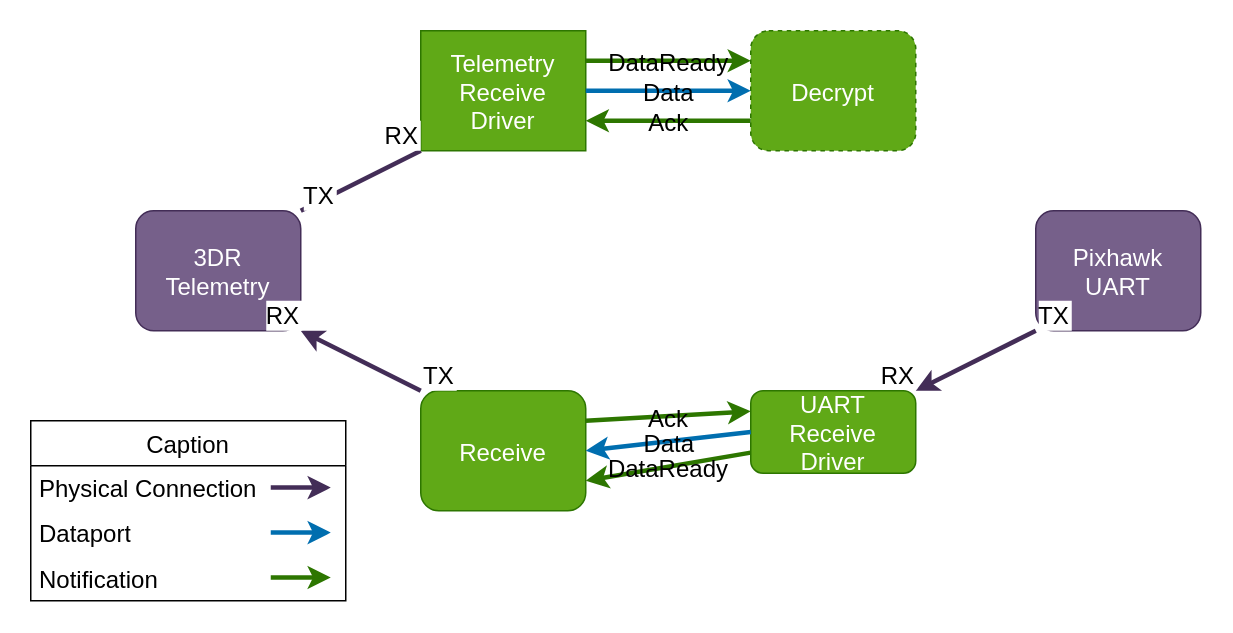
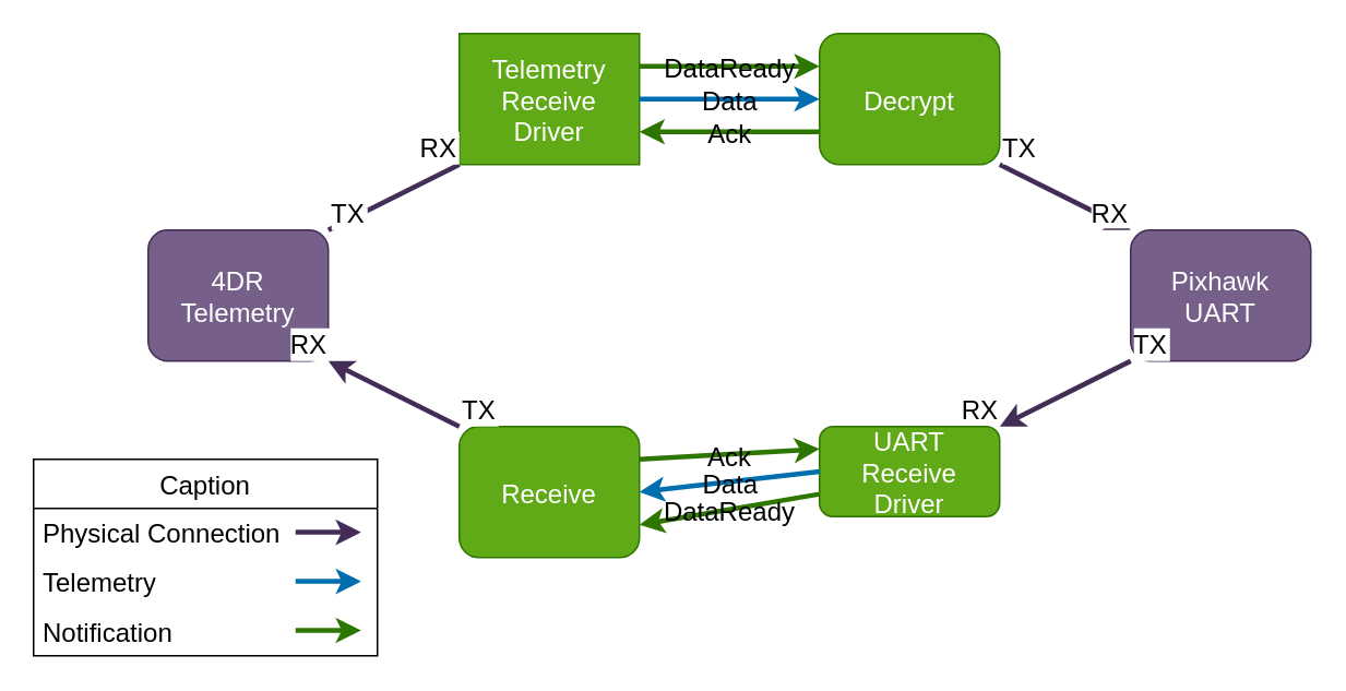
- <mxCell id="4" value="Decrypt" style="rounded=1;fillColor=#60a917;fontColor=#ffffff;strokeColor=#2D7600;fontSize=16;dashed=1;" parent="1" vertex="1"><mxGeometry x="500" y="20" width="110" height="80" as="geometry" /></mxCell>
+ <mxCell id="4" value="Decrypt" style="rounded=1;fillColor=#60a917;fontColor=#ffffff;strokeColor=#2D7600;fontSize=16;" parent="1" vertex="1"><mxGeometry x="500" y="20" width="110" height="80" as="geometry" /></mxCell>
+ <mxCell id="21" value="" style="endArrow=classic;html=1;exitX=1;exitY=1;exitDx=0;exitDy=0;entryX=0;entryY=0;entryDx=0;entryDy=0;strokeWidth=3;fillColor=#76608a;strokeColor=#432D57;" parent="1" source="4" target="6" edge="1"><mxGeometry relative="1" as="geometry"><mxPoint x="220" y="160" as="sourcePoint" /><mxPoint x="300" y="120" as="targetPoint" /></mxGeometry></mxCell>
+ <mxCell id="22" value="TX" style="edgeLabel;resizable=0;align=left;verticalAlign=bottom;fontSize=16;" parent="21" connectable="0" vertex="1"><mxGeometry x="-1" relative="1" as="geometry" /></mxCell>
+ <mxCell id="23" value="RX" style="edgeLabel;resizable=0;align=right;verticalAlign=bottom;fontSize=16;" parent="21" connectable="0" vertex="1"><mxGeometry x="1" relative="1" as="geometry" /></mxCell>
- <mxCell id="2" value="3DR&#10;Telemetry" style="rounded=1;fillColor=#76608a;fontColor=#ffffff;strokeColor=#432D57;fontSize=16;" parent="1" vertex="1"><mxGeometry x="90" y="140" width="110" height="80" as="geometry" /></mxCell>
+ <mxCell id="2" value="4DR&#10;Telemetry" style="rounded=1;fillColor=#76608a;fontColor=#ffffff;strokeColor=#432D57;fontSize=16;" parent="1" vertex="1"><mxGeometry x="90" y="140" width="110" height="80" as="geometry" /></mxCell>
- <mxCell id="11" value="&lt;font style=&quot;font-size: 16px;&quot;&gt;Dataport&lt;/font&gt;" style="text;strokeColor=none;fillColor=none;align=left;verticalAlign=middle;spacingLeft=4;spacingRight=4;overflow=hidden;points=[[0,0.5],[1,0.5]];portConstraint=eastwest;rotatable=0;whiteSpace=wrap;html=1;" parent="8" vertex="1"><mxGeometry y="60" width="210" height="30" as="geometry" /></mxCell>
+ <mxCell id="11" value="&lt;font style=&quot;font-size: 16px;&quot;&gt;Telemetry&lt;/font&gt;" style="text;strokeColor=none;fillColor=none;align=left;verticalAlign=middle;spacingLeft=4;spacingRight=4;overflow=hidden;points=[[0,0.5],[1,0.5]];portConstraint=eastwest;rotatable=0;whiteSpace=wrap;html=1;" parent="8" vertex="1"><mxGeometry y="60" width="210" height="30" as="geometry" /></mxCell>
